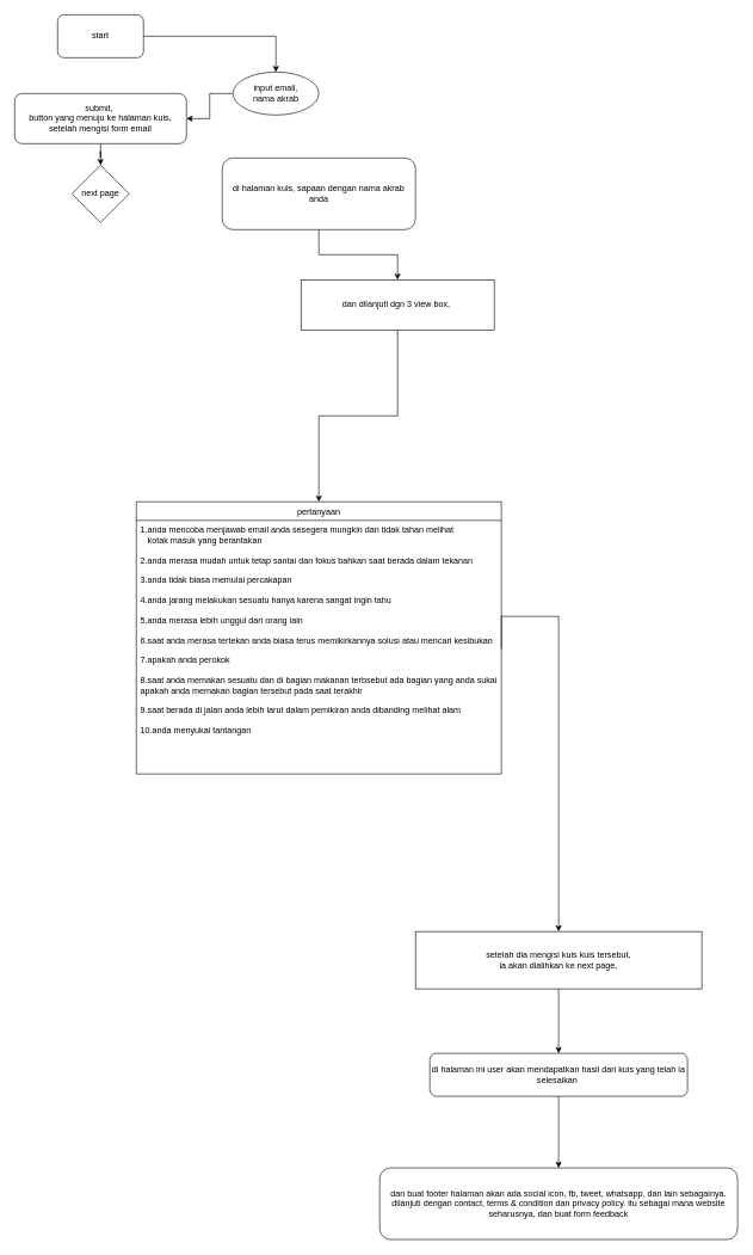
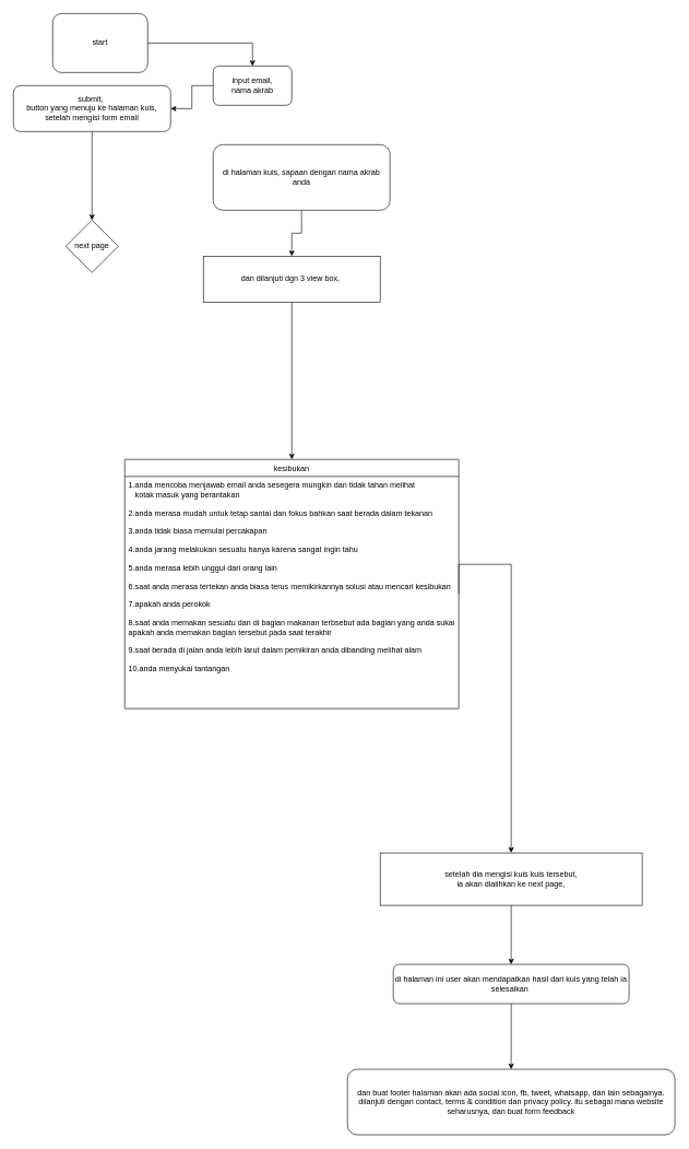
- <mxCell id="3" value="start" style="rounded=1;whiteSpace=wrap;html=1;" vertex="1" parent="1"><mxGeometry x="80" y="20" width="120" height="60" as="geometry" /></mxCell>
+ <mxCell id="3" value="start" style="rounded=1;whiteSpace=wrap;html=1;" vertex="1" parent="1"><mxGeometry x="80" y="20" width="145" height="90" as="geometry" /></mxCell>
- <mxCell id="5" value="input email,&lt;br&gt;nama akrab" style="ellipse;whiteSpace=wrap;html=1;" vertex="1" parent="1"><mxGeometry x="325" y="100" width="120" height="60" as="geometry" /></mxCell>
+ <mxCell id="5" value="input email,&lt;br&gt;nama akrab" style="rounded=1;whiteSpace=wrap;html=1;" vertex="1" parent="1"><mxGeometry x="325" y="100" width="120" height="60" as="geometry" /></mxCell>
- <mxCell id="17" value="next page" style="rhombus;whiteSpace=wrap;html=1;" vertex="1" parent="1"><mxGeometry x="100" y="230" width="80" height="80" as="geometry" /></mxCell>
+ <mxCell id="17" value="next page" style="rhombus;whiteSpace=wrap;html=1;" vertex="1" parent="1"><mxGeometry x="100" y="335" width="80" height="80" as="geometry" /></mxCell>
- <mxCell id="8" value="di halaman kuis, sapaan dengan nama akrab anda" style="rounded=1;whiteSpace=wrap;html=1;" vertex="1" parent="1"><mxGeometry x="310" y="220" width="270" height="100" as="geometry" /></mxCell>
+ <mxCell id="8" value="di halaman kuis, sapaan dengan nama akrab anda" style="rounded=1;whiteSpace=wrap;html=1;" vertex="1" parent="1"><mxGeometry x="325" y="220" width="270" height="100" as="geometry" /></mxCell>
- <mxCell id="15" value="dan dilanjuti dgn 3 view box,&amp;nbsp;" style="rounded=0;whiteSpace=wrap;html=1;" vertex="1" parent="1"><mxGeometry x="420" y="390" width="270" height="70" as="geometry" /></mxCell>
+ <mxCell id="15" value="dan dilanjuti dgn 3 view box,&amp;nbsp;" style="rounded=0;whiteSpace=wrap;html=1;" vertex="1" parent="1"><mxGeometry x="310" y="390" width="270" height="70" as="geometry" /></mxCell>
- <mxCell id="18" value="pertanyaan" style="swimlane;fontStyle=0;childLayout=stackLayout;horizontal=1;startSize=26;fillColor=none;horizontalStack=0;resizeParent=1;resizeParentMax=0;resizeLast=0;collapsible=1;marginBottom=0;" vertex="1" parent="1"><mxGeometry x="190" y="700" width="510" height="380" as="geometry" /></mxCell>
+ <mxCell id="18" value="kesibukan" style="swimlane;fontStyle=0;childLayout=stackLayout;horizontal=1;startSize=26;fillColor=none;horizontalStack=0;resizeParent=1;resizeParentMax=0;resizeLast=0;collapsible=1;marginBottom=0;" vertex="1" parent="1"><mxGeometry x="190" y="700" width="510" height="380" as="geometry" /></mxCell>
